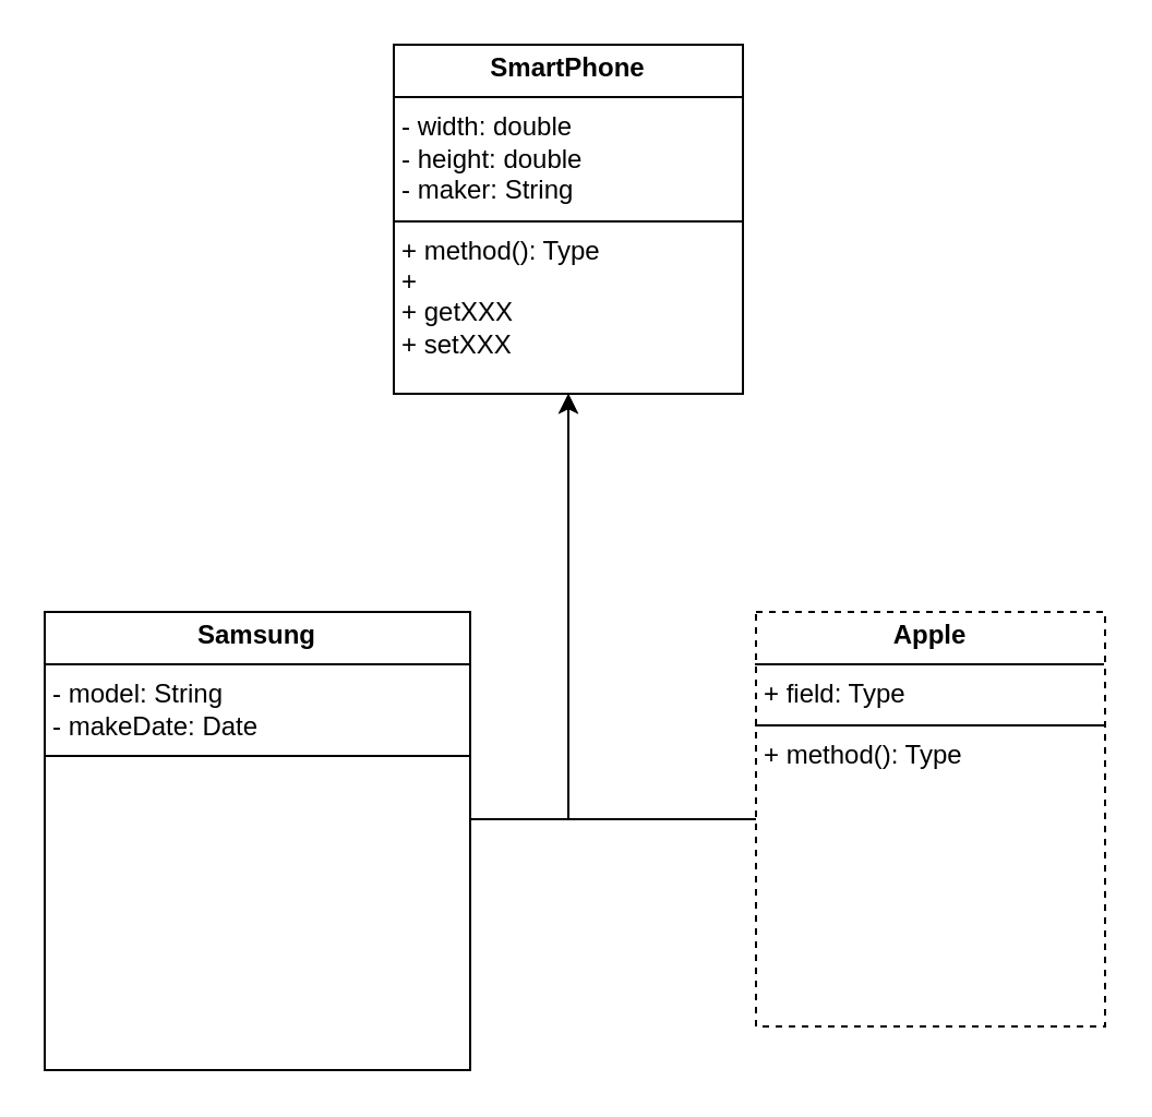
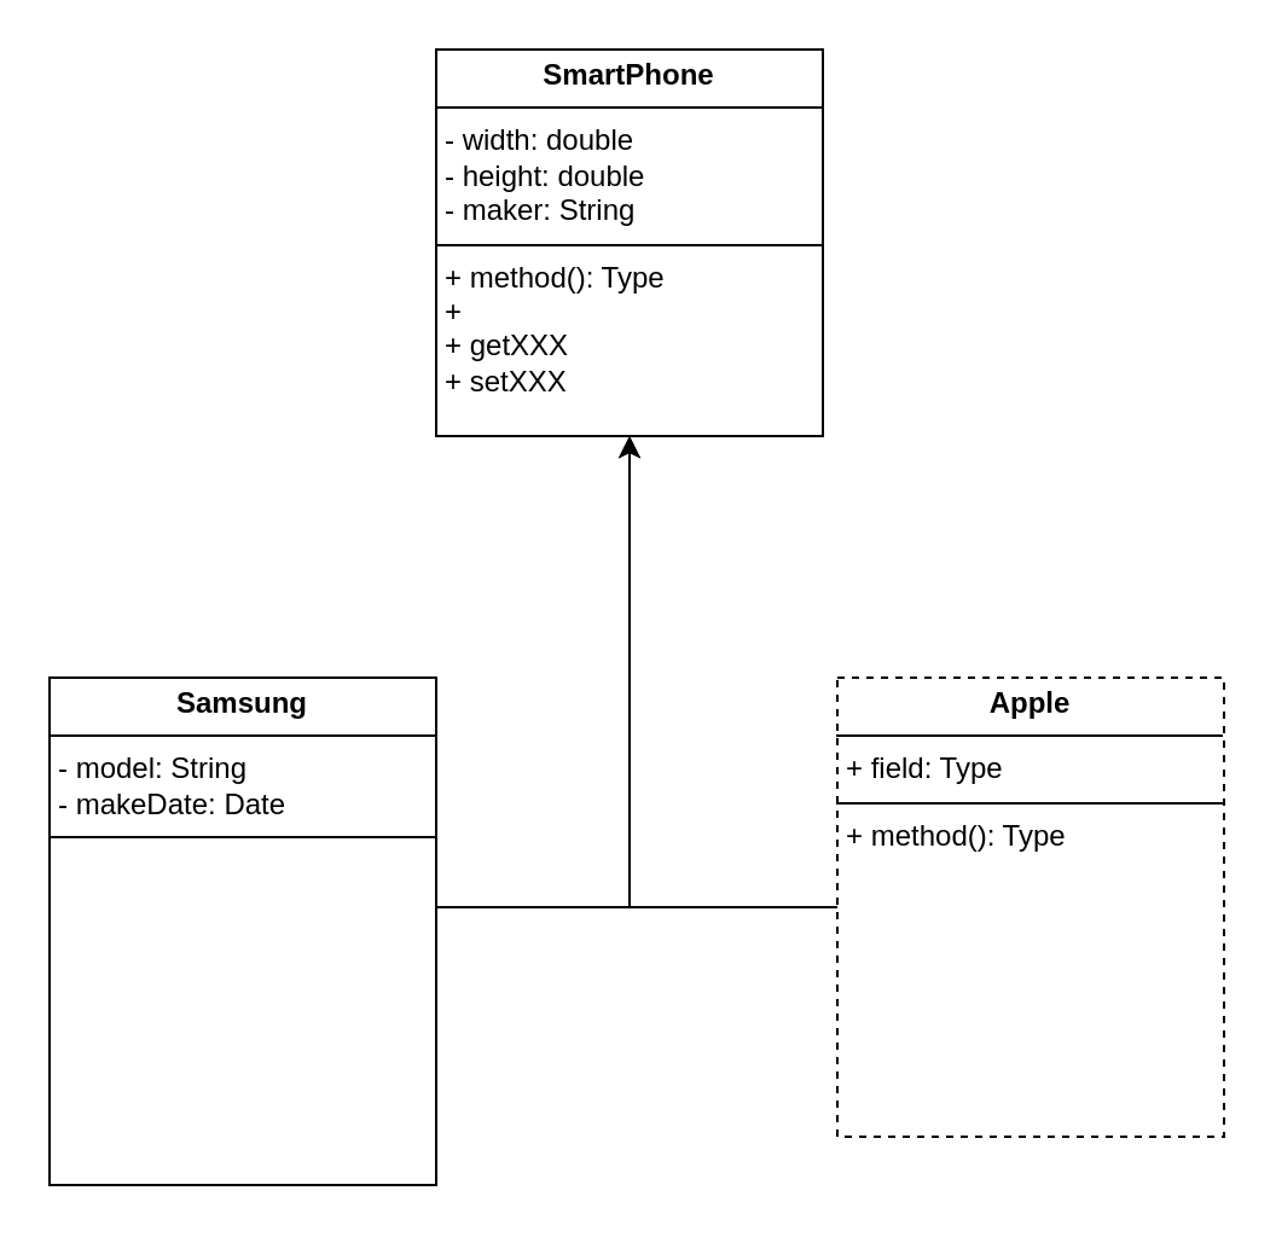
- <mxCell id="6" value="&lt;p style=&quot;margin:0px;margin-top:4px;text-align:center;&quot;&gt;&lt;b&gt;Samsung&lt;/b&gt;&lt;/p&gt;&lt;hr size=&quot;1&quot; style=&quot;border-style:solid;&quot;&gt;&lt;p style=&quot;margin:0px;margin-left:4px;&quot;&gt;- model: String&lt;/p&gt;&lt;p style=&quot;margin:0px;margin-left:4px;&quot;&gt;- makeDate: Date&lt;/p&gt;&lt;hr size=&quot;1&quot; style=&quot;border-style:solid;&quot;&gt;&lt;p style=&quot;margin:0px;margin-left:4px;&quot;&gt;&lt;br&gt;&lt;/p&gt;" style="verticalAlign=top;align=left;overflow=fill;html=1;whiteSpace=wrap;" vertex="1" parent="1"><mxGeometry x="20" y="280" width="195" height="210" as="geometry" /></mxCell>
+ <mxCell id="6" value="&lt;p style=&quot;margin:0px;margin-top:4px;text-align:center;&quot;&gt;&lt;b&gt;Samsung&lt;/b&gt;&lt;/p&gt;&lt;hr size=&quot;1&quot; style=&quot;border-style:solid;&quot;&gt;&lt;p style=&quot;margin:0px;margin-left:4px;&quot;&gt;- model: String&lt;/p&gt;&lt;p style=&quot;margin:0px;margin-left:4px;&quot;&gt;- makeDate: Date&lt;/p&gt;&lt;hr size=&quot;1&quot; style=&quot;border-style:solid;&quot;&gt;&lt;p style=&quot;margin:0px;margin-left:4px;&quot;&gt;&lt;br&gt;&lt;/p&gt;" style="verticalAlign=top;align=left;overflow=fill;html=1;whiteSpace=wrap;" vertex="1" parent="1"><mxGeometry x="20" y="280" width="160" height="210" as="geometry" /></mxCell>
